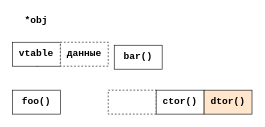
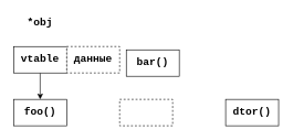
- <mxCell id="3" style="rounded=0;orthogonalLoop=1;jettySize=auto;html=1;exitX=0.5;exitY=1;exitDx=0;exitDy=0;" edge="1" parent="1" source="4" target="10"><mxGeometry relative="1" as="geometry" /></mxCell>
+ <mxCell id="3" style="rounded=0;orthogonalLoop=1;jettySize=auto;html=1;exitX=0.5;exitY=1;exitDx=0;exitDy=0;entryX=0.5;entryY=0;entryDx=0;entryDy=0;" edge="1" parent="1" source="4" target="5"><mxGeometry relative="1" as="geometry" /></mxCell>
- <mxCell id="8" value="ctor()" style="rounded=0;whiteSpace=wrap;html=1;fontFamily=Courier New;fontSize=16;fontStyle=1" vertex="1" parent="1"><mxGeometry x="260" y="150" width="80" height="40" as="geometry" /></mxCell>
- <mxCell id="9" value="dtor()" style="rounded=0;whiteSpace=wrap;html=1;fontFamily=Courier New;fontSize=16;fontStyle=1;fillColor=#ffe6cc;" vertex="1" parent="1"><mxGeometry x="340" y="150" width="80" height="40" as="geometry" /></mxCell>
+ <mxCell id="9" value="dtor()" style="rounded=0;whiteSpace=wrap;html=1;fontFamily=Courier New;fontSize=16;fontStyle=1" vertex="1" parent="1"><mxGeometry x="340" y="150" width="80" height="40" as="geometry" /></mxCell>
